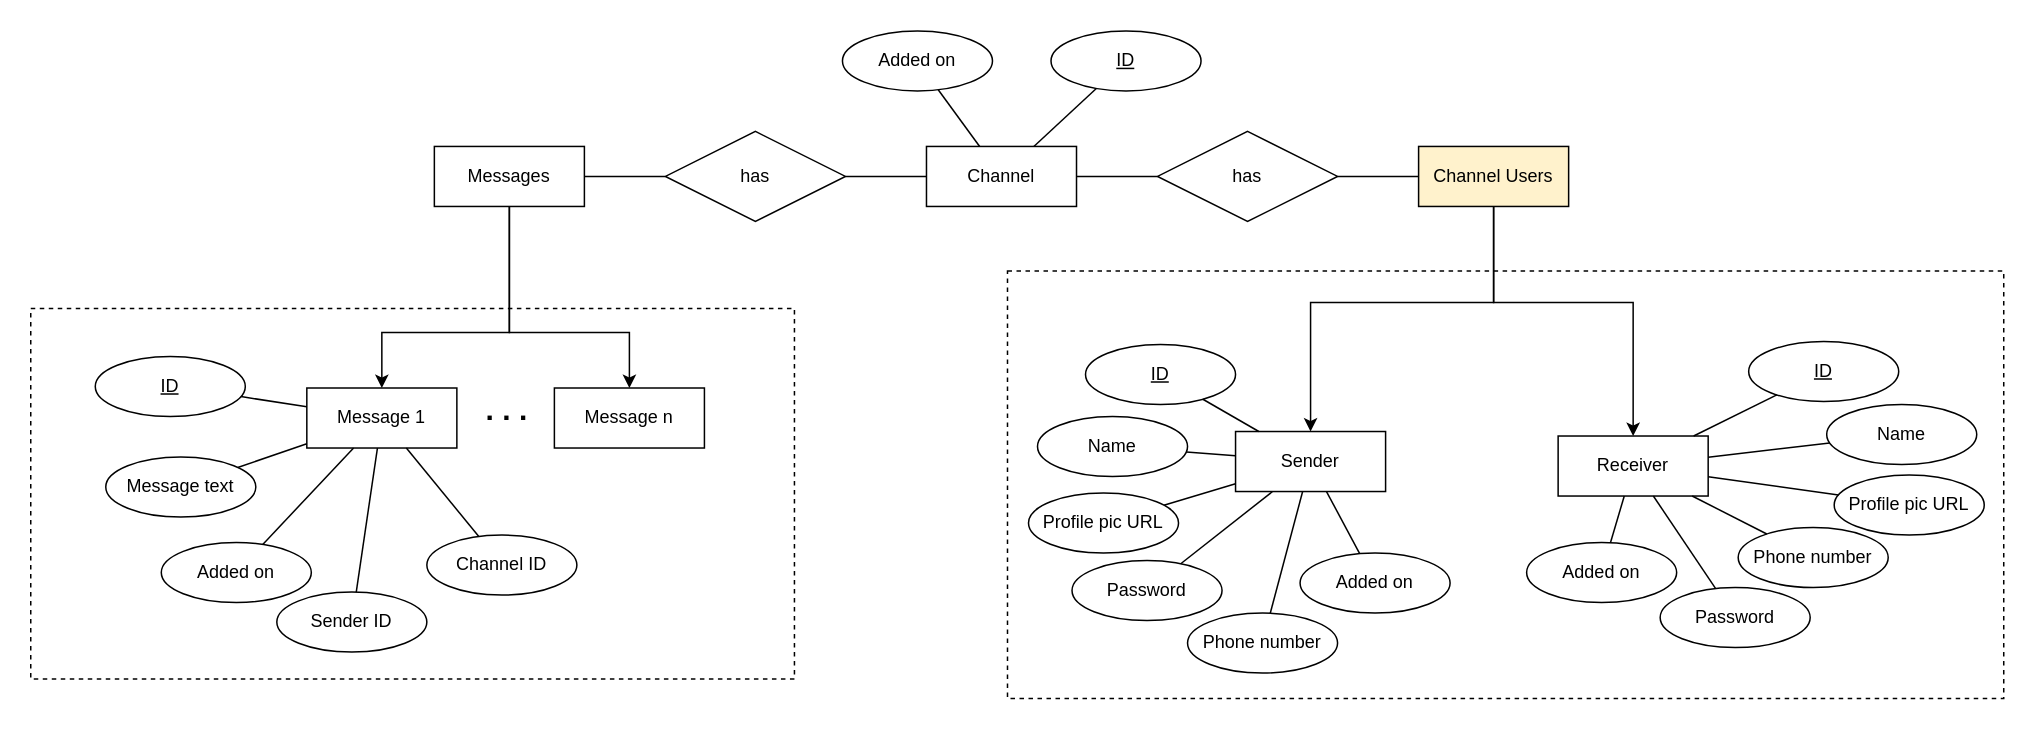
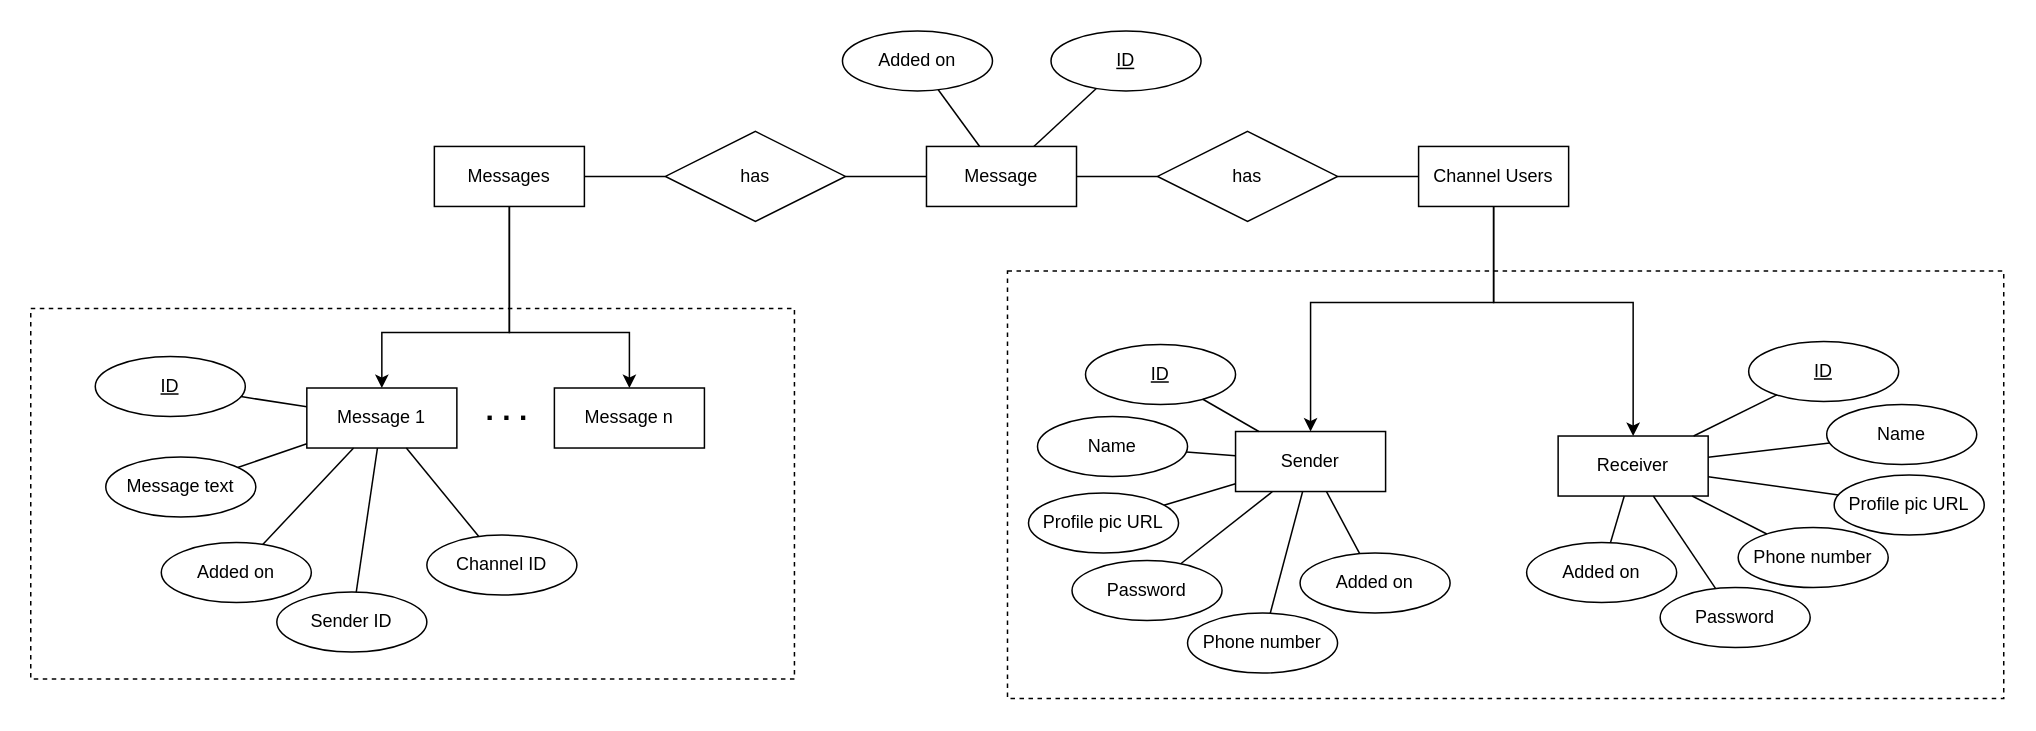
- <mxCell id="2" value="Channel" style="whiteSpace=wrap;html=1;align=center;" parent="1" vertex="1"><mxGeometry x="617" y="97" width="100" height="40" as="geometry" /></mxCell>
+ <mxCell id="2" value="Message" style="whiteSpace=wrap;html=1;align=center;" parent="1" vertex="1"><mxGeometry x="617" y="97" width="100" height="40" as="geometry" /></mxCell>
- <mxCell id="3" value="Channel Users" style="whiteSpace=wrap;html=1;align=center;fillColor=#fff2cc;" parent="1" vertex="1"><mxGeometry x="945" y="97" width="100" height="40" as="geometry" /></mxCell>
+ <mxCell id="3" value="Channel Users" style="whiteSpace=wrap;html=1;align=center;" parent="1" vertex="1"><mxGeometry x="945" y="97" width="100" height="40" as="geometry" /></mxCell>
